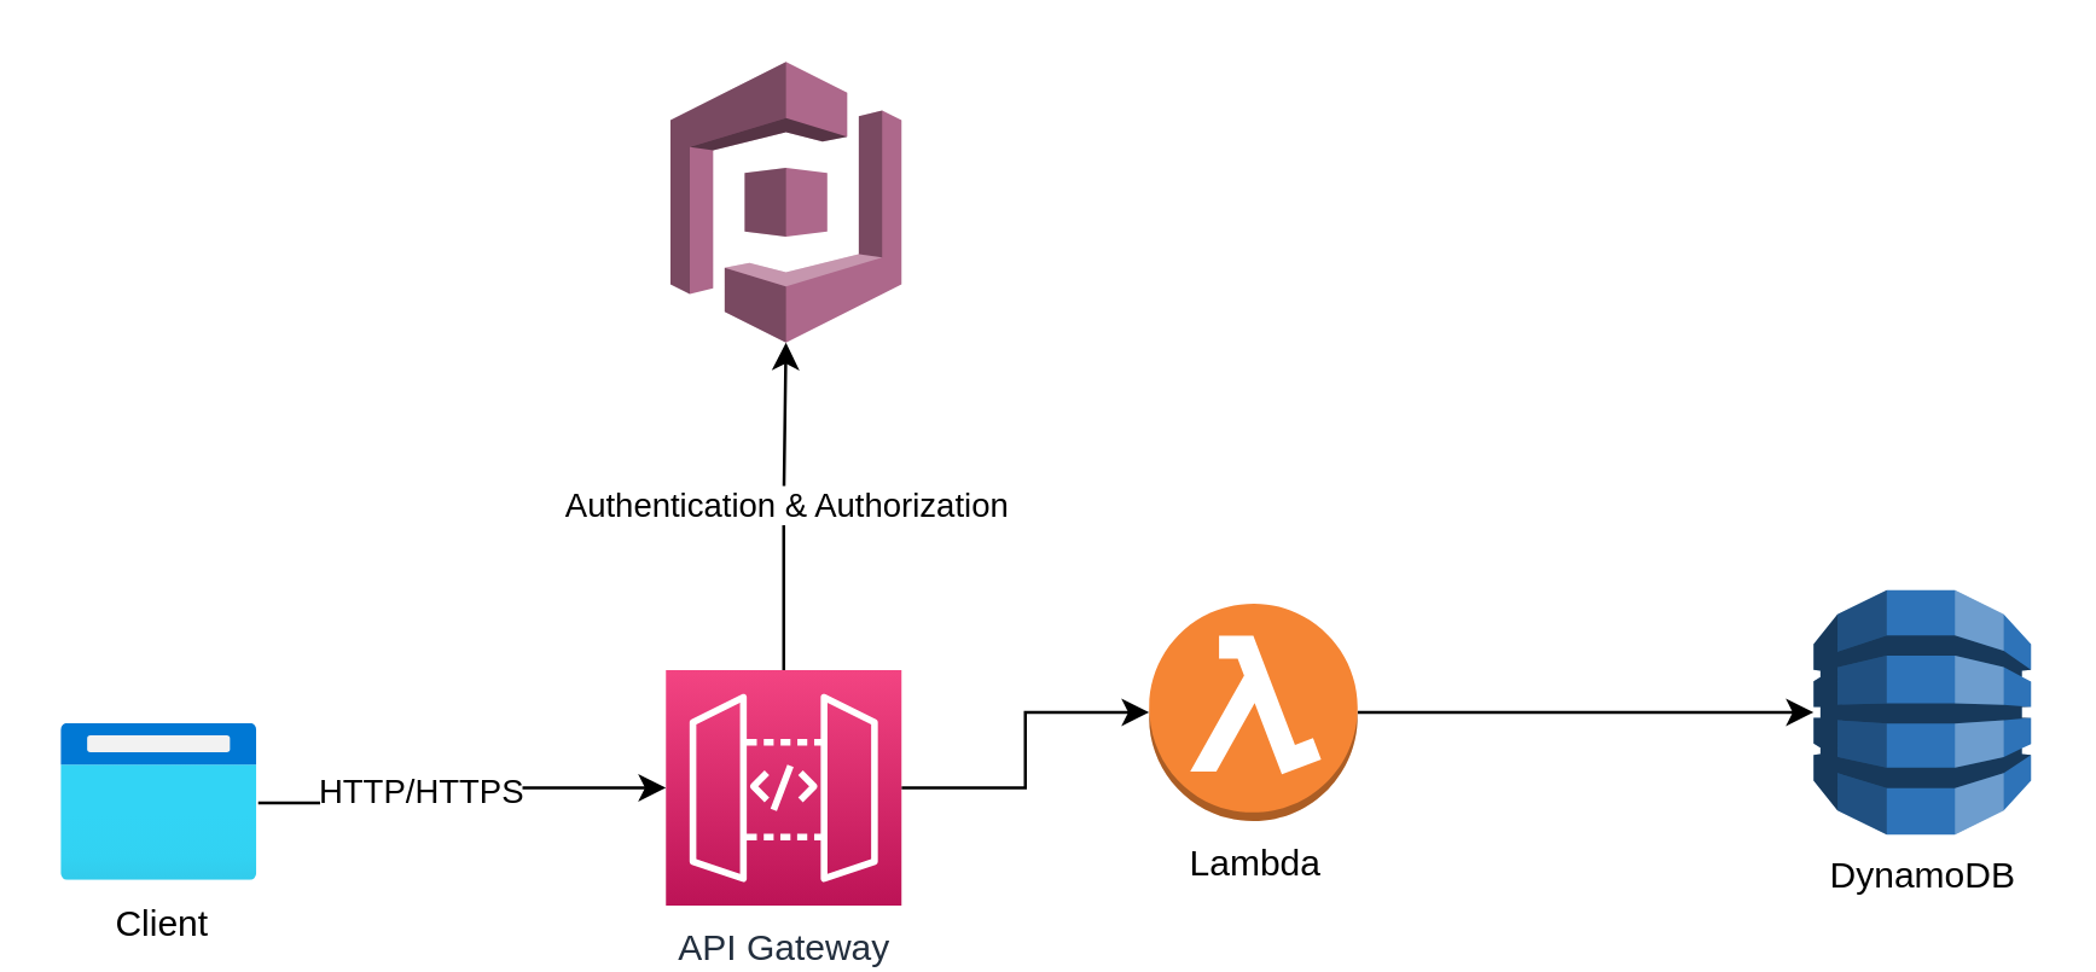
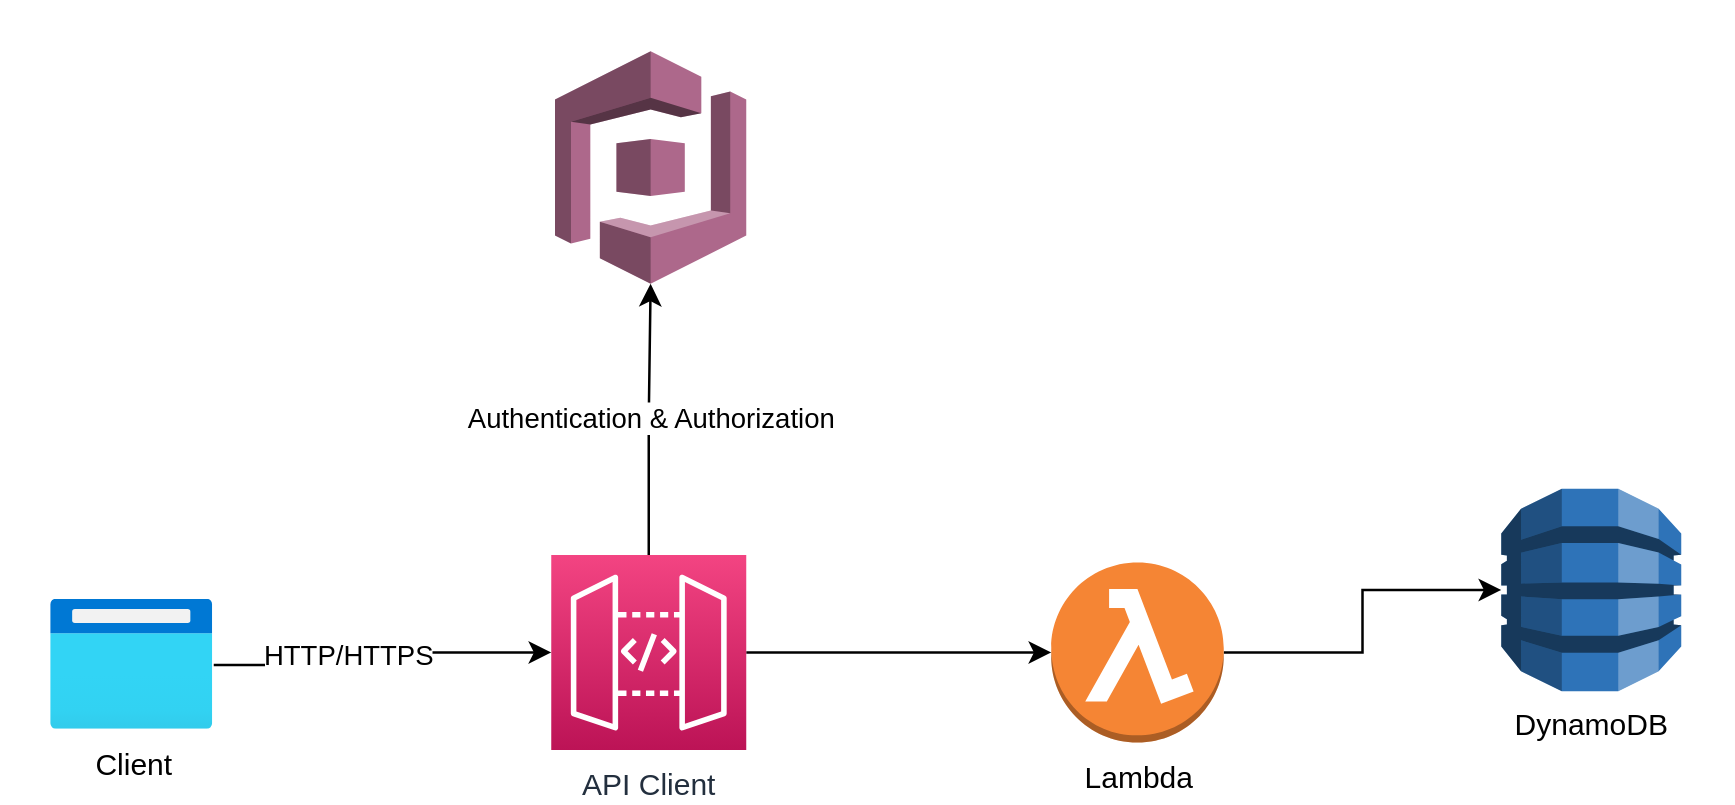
- <mxCell id="4" value="Lambda" style="outlineConnect=0;dashed=0;verticalLabelPosition=bottom;verticalAlign=top;align=center;html=1;shape=mxgraph.aws3.lambda_function;fillColor=#F58534;gradientColor=none;" vertex="1" parent="1"><mxGeometry x="380" y="199.5" width="69" height="72" as="geometry" /></mxCell>
+ <mxCell id="4" value="Lambda" style="outlineConnect=0;dashed=0;verticalLabelPosition=bottom;verticalAlign=top;align=center;html=1;shape=mxgraph.aws3.lambda_function;fillColor=#F58534;gradientColor=none;" vertex="1" parent="1"><mxGeometry x="420" y="224.5" width="69" height="72" as="geometry" /></mxCell>
- <mxCell id="7" value="API Gateway" style="points=[[0,0,0],[0.25,0,0],[0.5,0,0],[0.75,0,0],[1,0,0],[0,1,0],[0.25,1,0],[0.5,1,0],[0.75,1,0],[1,1,0],[0,0.25,0],[0,0.5,0],[0,0.75,0],[1,0.25,0],[1,0.5,0],[1,0.75,0]];outlineConnect=0;fontColor=#232F3E;gradientColor=#F34482;gradientDirection=north;fillColor=#BC1356;strokeColor=#ffffff;dashed=0;verticalLabelPosition=bottom;verticalAlign=top;align=center;html=1;fontSize=12;fontStyle=0;aspect=fixed;shape=mxgraph.aws4.resourceIcon;resIcon=mxgraph.aws4.api_gateway;" vertex="1" parent="1"><mxGeometry x="220" y="221.5" width="78" height="78" as="geometry" /></mxCell>
+ <mxCell id="7" value="API Client" style="points=[[0,0,0],[0.25,0,0],[0.5,0,0],[0.75,0,0],[1,0,0],[0,1,0],[0.25,1,0],[0.5,1,0],[0.75,1,0],[1,1,0],[0,0.25,0],[0,0.5,0],[0,0.75,0],[1,0.25,0],[1,0.5,0],[1,0.75,0]];outlineConnect=0;fontColor=#232F3E;gradientColor=#F34482;gradientDirection=north;fillColor=#BC1356;strokeColor=#ffffff;dashed=0;verticalLabelPosition=bottom;verticalAlign=top;align=center;html=1;fontSize=12;fontStyle=0;aspect=fixed;shape=mxgraph.aws4.resourceIcon;resIcon=mxgraph.aws4.api_gateway;" vertex="1" parent="1"><mxGeometry x="220" y="221.5" width="78" height="78" as="geometry" /></mxCell>
